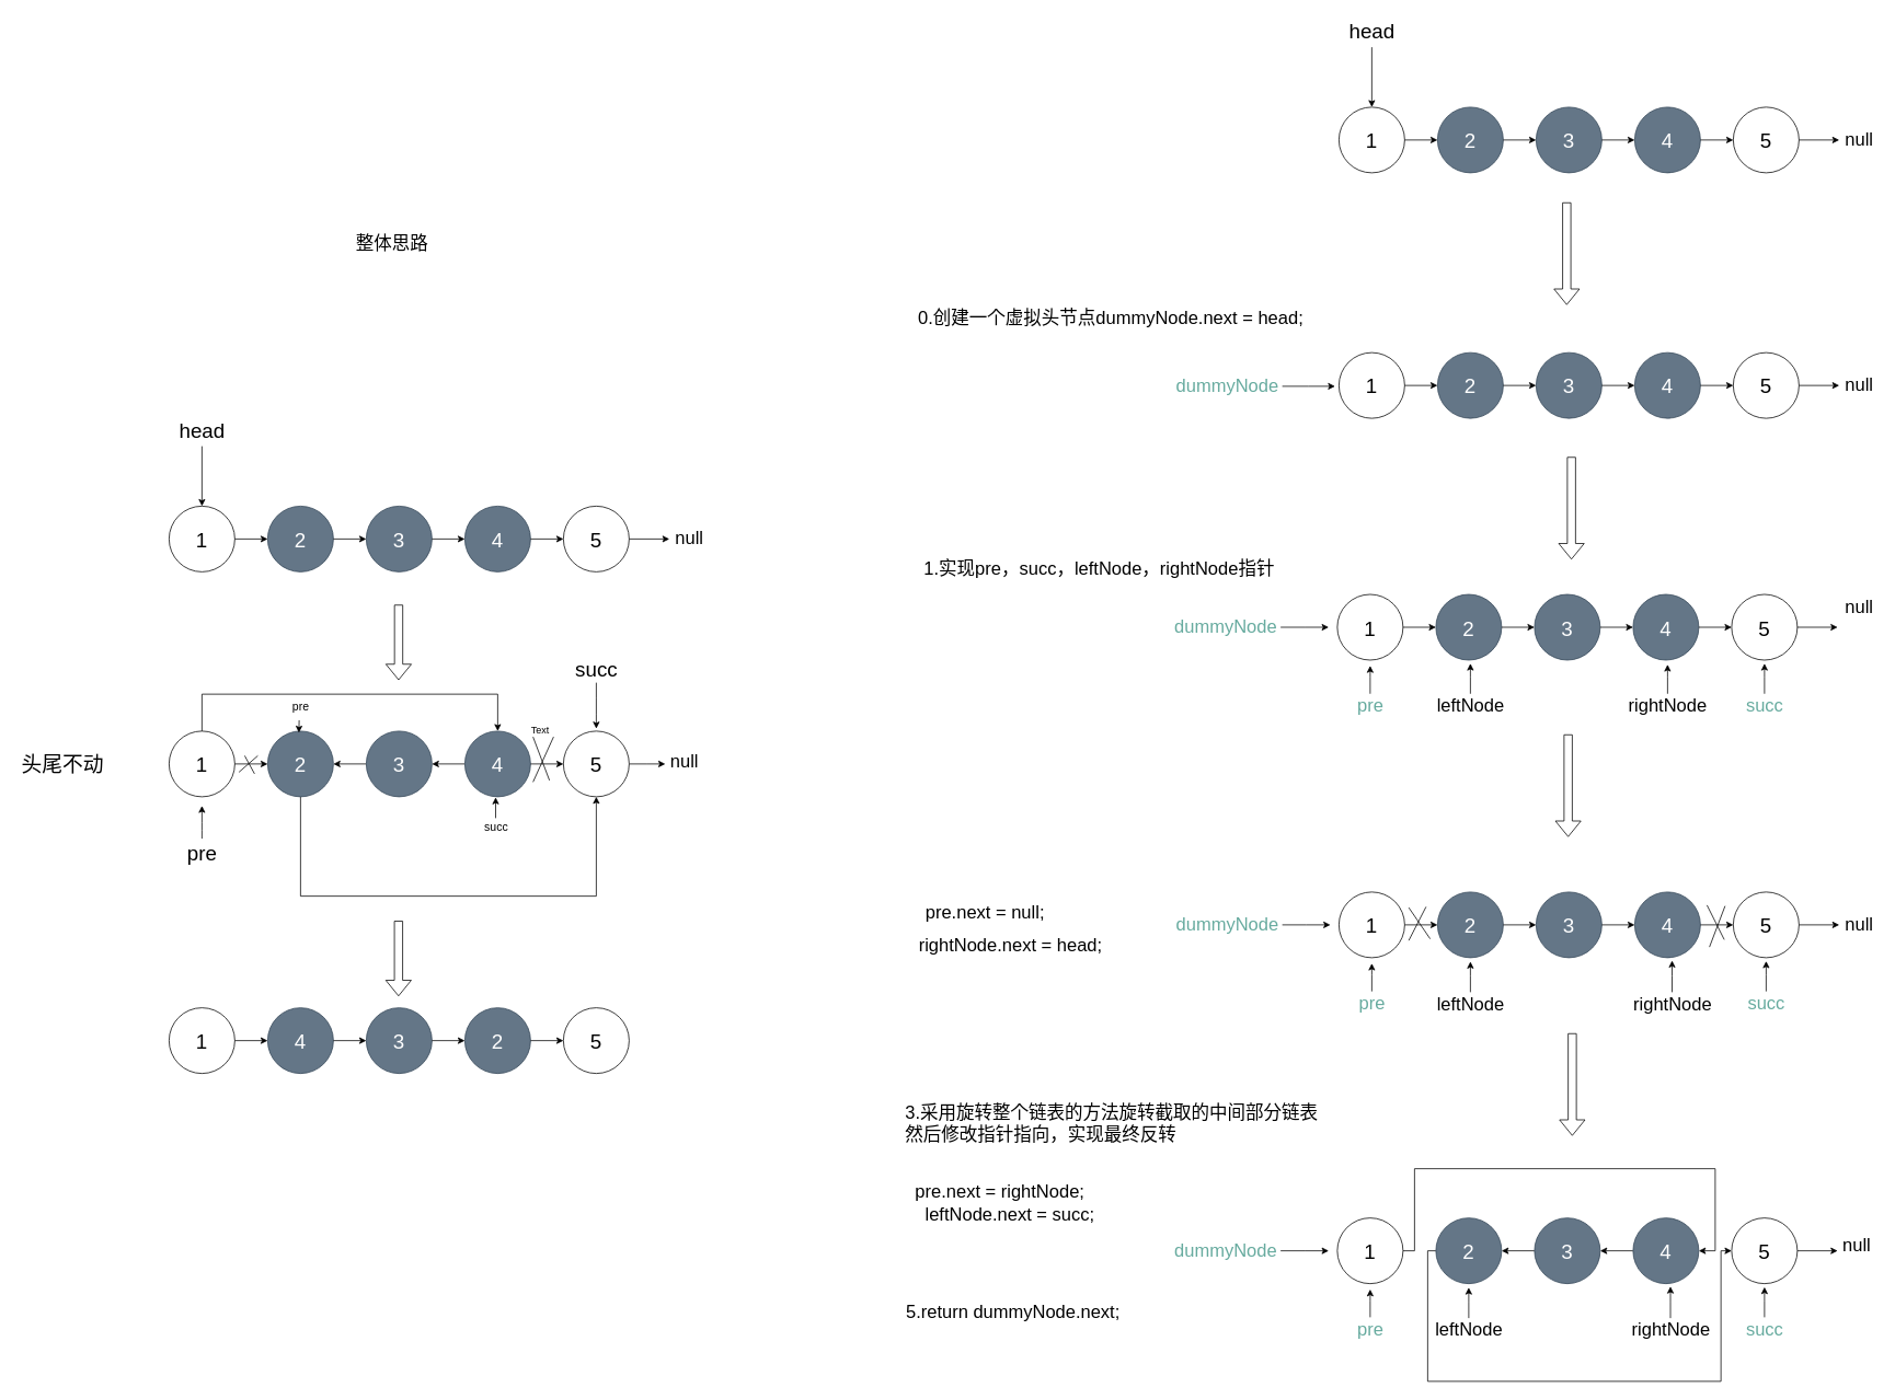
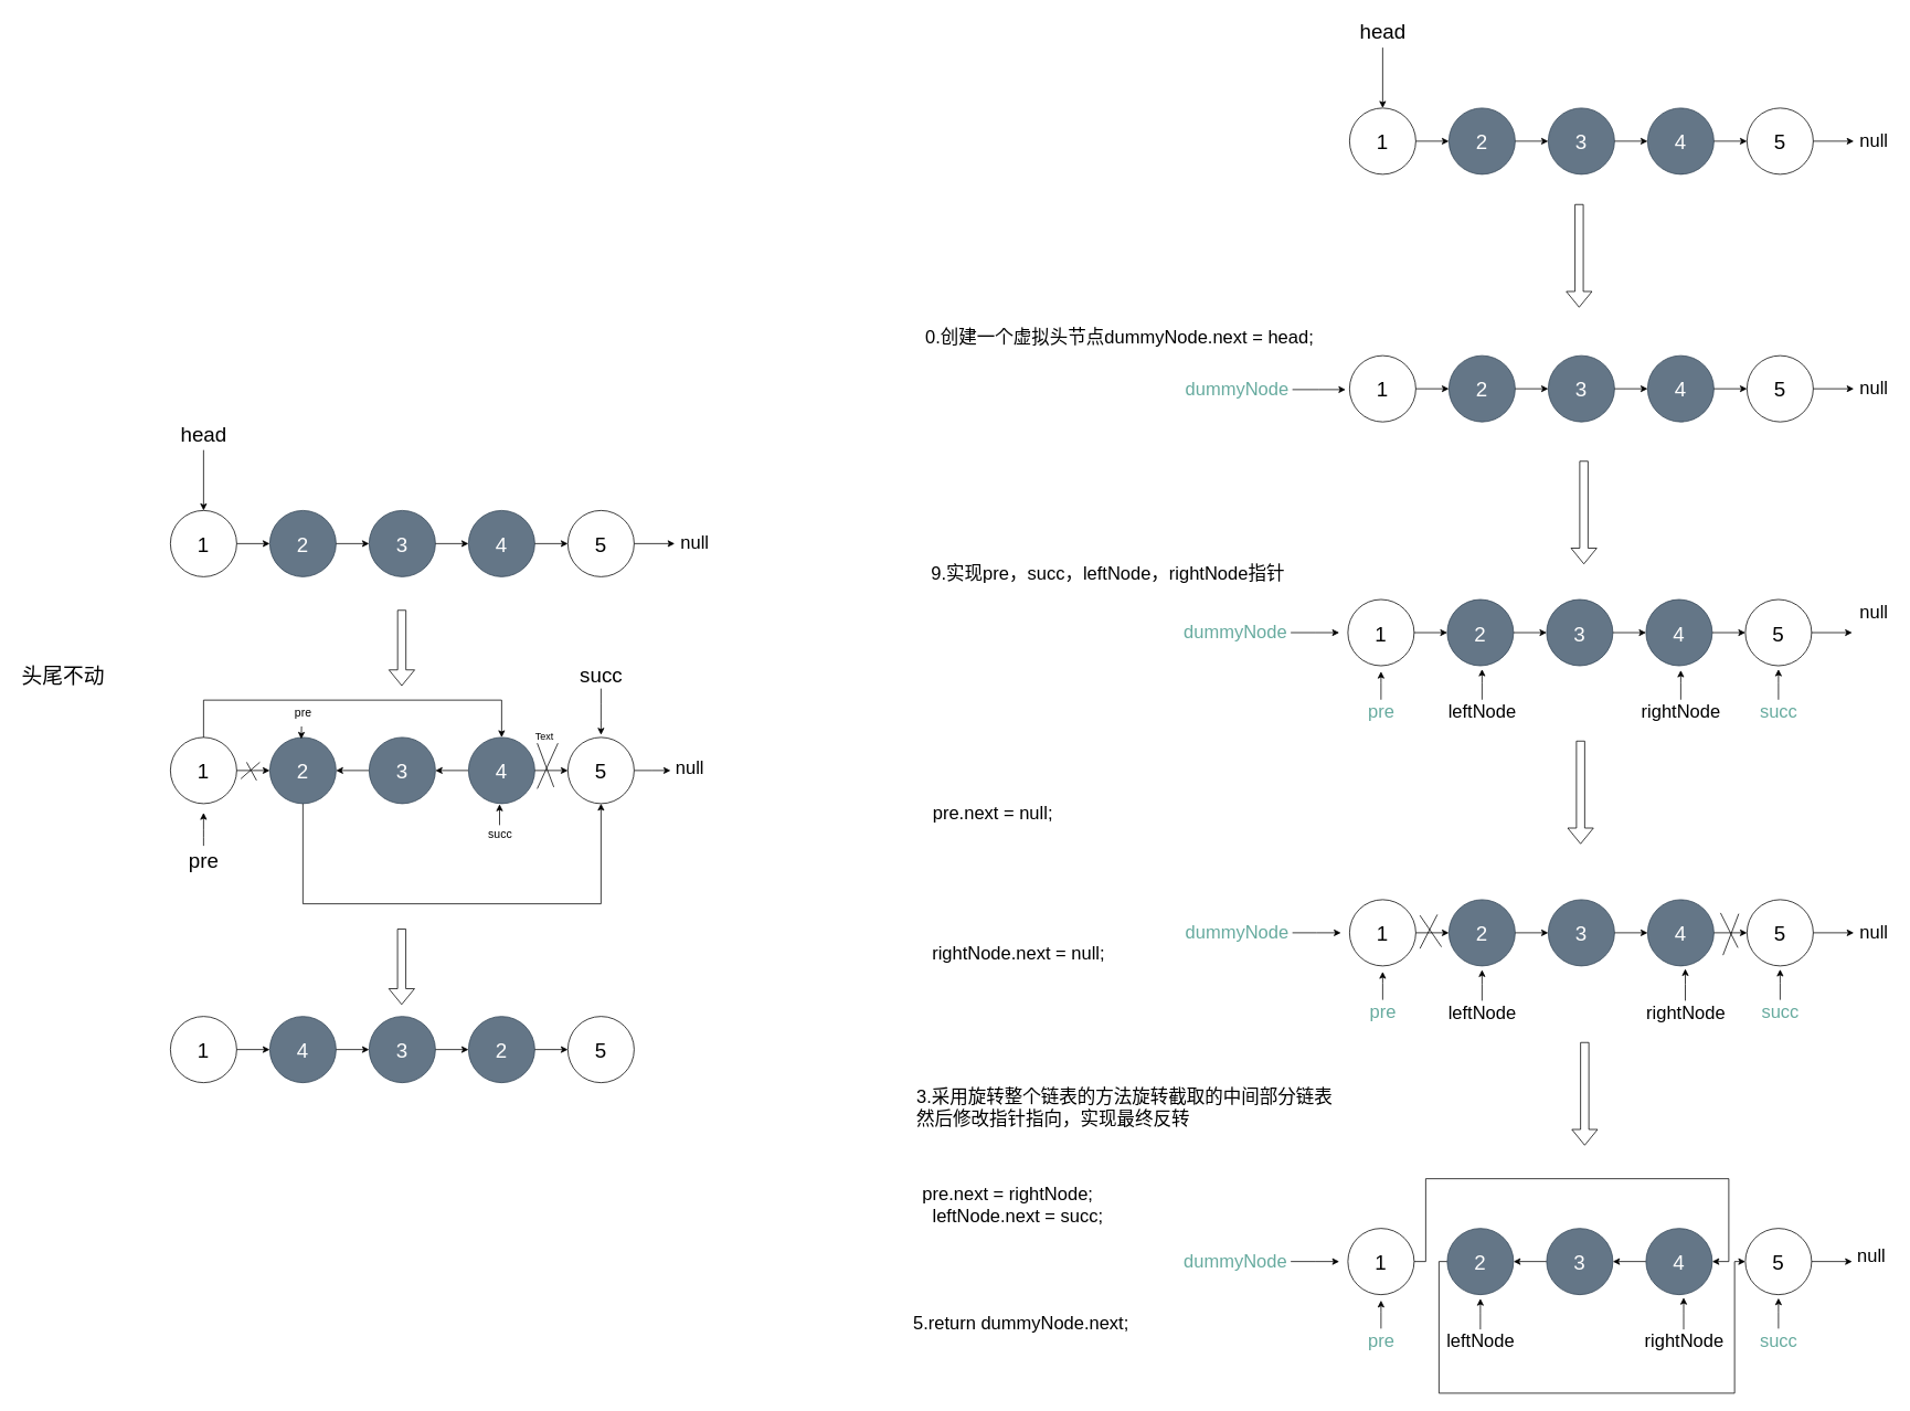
- <mxCell id="157" value="整体思路" style="text;html=1;align=center;verticalAlign=middle;resizable=0;points=[];autosize=1;strokeColor=none;fillColor=none;fontSize=22;fontColor=#000000;" vertex="1" parent="1"><mxGeometry x="427" y="282" width="98" height="30" as="geometry" /></mxCell>
- <mxCell id="82" value="&lt;font color=&quot;#000000&quot;&gt;0.创建一个虚拟头节点dummyNode.next = head;&lt;/font&gt;" style="text;html=1;align=center;verticalAlign=middle;resizable=0;points=[];autosize=1;strokeColor=none;fillColor=none;fontSize=22;fontColor=#67AB9F;" vertex="1" parent="1"><mxGeometry x="1111" y="372" width="479" height="30" as="geometry" /></mxCell>
+ <mxCell id="82" value="&lt;font color=&quot;#000000&quot;&gt;0.创建一个虚拟头节点dummyNode.next = head;&lt;/font&gt;" style="text;html=1;align=center;verticalAlign=middle;resizable=0;points=[];autosize=1;strokeColor=none;fillColor=none;fontSize=22;fontColor=#67AB9F;" vertex="1" parent="1"><mxGeometry x="1111" y="392" width="479" height="30" as="geometry" /></mxCell>
- <mxCell id="64" value="1.实现pre，succ，leftNode，rightNode指针" style="text;html=1;align=center;verticalAlign=middle;resizable=0;points=[];autosize=1;strokeColor=none;fillColor=none;fontSize=22;" vertex="1" parent="1"><mxGeometry x="1119" y="678" width="436" height="30" as="geometry" /></mxCell>
+ <mxCell id="64" value="9.实现pre，succ，leftNode，rightNode指针" style="text;html=1;align=center;verticalAlign=middle;resizable=0;points=[];autosize=1;strokeColor=none;fillColor=none;fontSize=22;" vertex="1" parent="1"><mxGeometry x="1119" y="678" width="436" height="30" as="geometry" /></mxCell>
- <mxCell id="39" value="&lt;font style=&quot;font-size: 25px&quot;&gt;头尾不动&lt;/font&gt;" style="text;html=1;align=center;verticalAlign=middle;resizable=0;points=[];autosize=1;strokeColor=none;fillColor=none;" parent="1" vertex="1"><mxGeometry x="20" y="919" width="110" height="22" as="geometry" /></mxCell>
+ <mxCell id="39" value="&lt;font style=&quot;font-size: 25px&quot;&gt;头尾不动&lt;/font&gt;" style="text;html=1;align=center;verticalAlign=middle;resizable=0;points=[];autosize=1;strokeColor=none;fillColor=none;" parent="1" vertex="1"><mxGeometry x="20" y="804" width="110" height="22" as="geometry" /></mxCell>
- <mxCell id="115" value="pre.next = null;" style="text;html=1;align=center;verticalAlign=middle;resizable=0;points=[];autosize=1;strokeColor=none;fillColor=none;fontSize=22;fontColor=#000000;" vertex="1" parent="1"><mxGeometry x="1120" y="1097" width="155" height="30" as="geometry" /></mxCell>
+ <mxCell id="115" value="pre.next = null;" style="text;html=1;align=center;verticalAlign=middle;resizable=0;points=[];autosize=1;strokeColor=none;fillColor=none;fontSize=22;fontColor=#000000;" vertex="1" parent="1"><mxGeometry x="1120" y="967" width="155" height="30" as="geometry" /></mxCell>
- <mxCell id="114" value="rightNode.next = head;" style="text;html=1;align=center;verticalAlign=middle;resizable=0;points=[];autosize=1;strokeColor=none;fillColor=none;fontSize=22;fontColor=#000000;" vertex="1" parent="1"><mxGeometry x="1119" y="1136" width="219" height="30" as="geometry" /></mxCell>
+ <mxCell id="114" value="rightNode.next = null;" style="text;html=1;align=center;verticalAlign=middle;resizable=0;points=[];autosize=1;strokeColor=none;fillColor=none;fontSize=22;fontColor=#000000;" vertex="1" parent="1"><mxGeometry x="1119" y="1136" width="219" height="30" as="geometry" /></mxCell>
- <mxCell id="116" value="3.采用旋转整个链表的方法旋转截取的中间部分链表&lt;br&gt;&lt;div style=&quot;text-align: left&quot;&gt;&lt;span&gt;然后修改指针指向，实现最终反转&lt;/span&gt;&lt;/div&gt;" style="text;html=1;align=center;verticalAlign=middle;resizable=0;points=[];autosize=1;strokeColor=none;fillColor=none;fontSize=22;fontColor=#000000;" vertex="1" parent="1"><mxGeometry x="1096" y="1340" width="512" height="56" as="geometry" /></mxCell>
+ <mxCell id="116" value="3.采用旋转整个链表的方法旋转截取的中间部分链表&lt;br&gt;&lt;div style=&quot;text-align: left&quot;&gt;&lt;span&gt;然后修改指针指向，实现最终反转&lt;/span&gt;&lt;/div&gt;" style="text;html=1;align=center;verticalAlign=middle;resizable=0;points=[];autosize=1;strokeColor=none;fillColor=none;fontSize=22;fontColor=#000000;" vertex="1" parent="1"><mxGeometry x="1101" y="1310" width="512" height="56" as="geometry" /></mxCell>
- <mxCell id="156" value="&lt;span&gt;pre.next = rightNode;&lt;/span&gt;&lt;div&gt;&amp;nbsp; &amp;nbsp; leftNode.next = succ;&lt;/div&gt;" style="text;html=1;align=center;verticalAlign=middle;resizable=0;points=[];autosize=1;strokeColor=none;fillColor=none;fontSize=22;fontColor=#000000;" vertex="1" parent="1"><mxGeometry x="1096" y="1437" width="240" height="56" as="geometry" /></mxCell>
+ <mxCell id="156" value="&lt;span&gt;pre.next = rightNode;&lt;/span&gt;&lt;div&gt;&amp;nbsp; &amp;nbsp; leftNode.next = succ;&lt;/div&gt;" style="text;html=1;align=center;verticalAlign=middle;resizable=0;points=[];autosize=1;strokeColor=none;fillColor=none;fontSize=22;fontColor=#000000;" vertex="1" parent="1"><mxGeometry x="1096" y="1427" width="240" height="56" as="geometry" /></mxCell>
